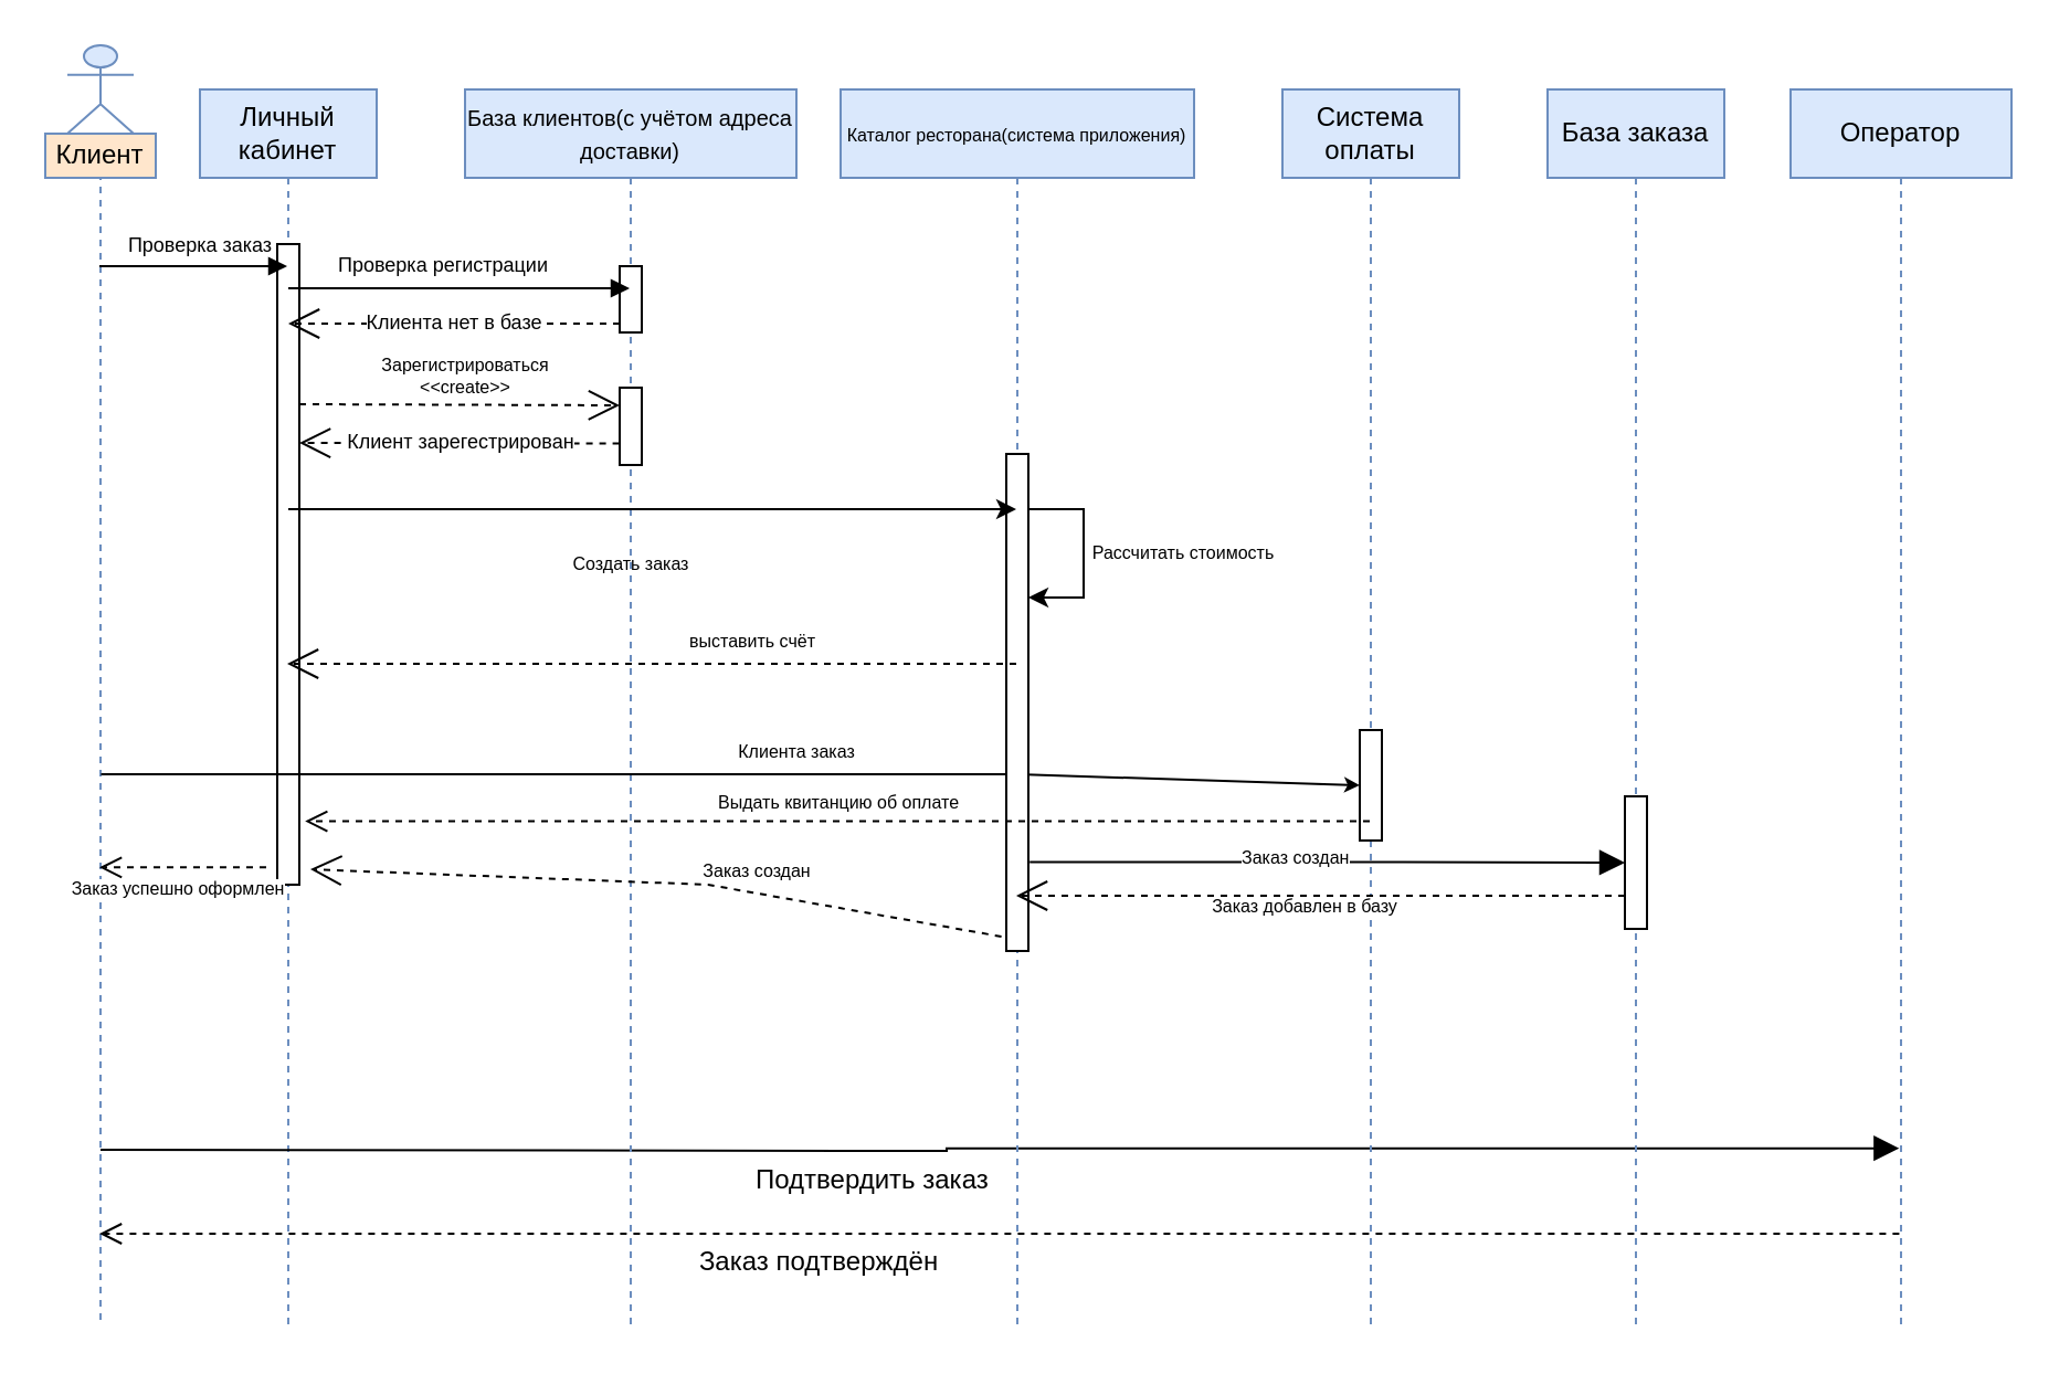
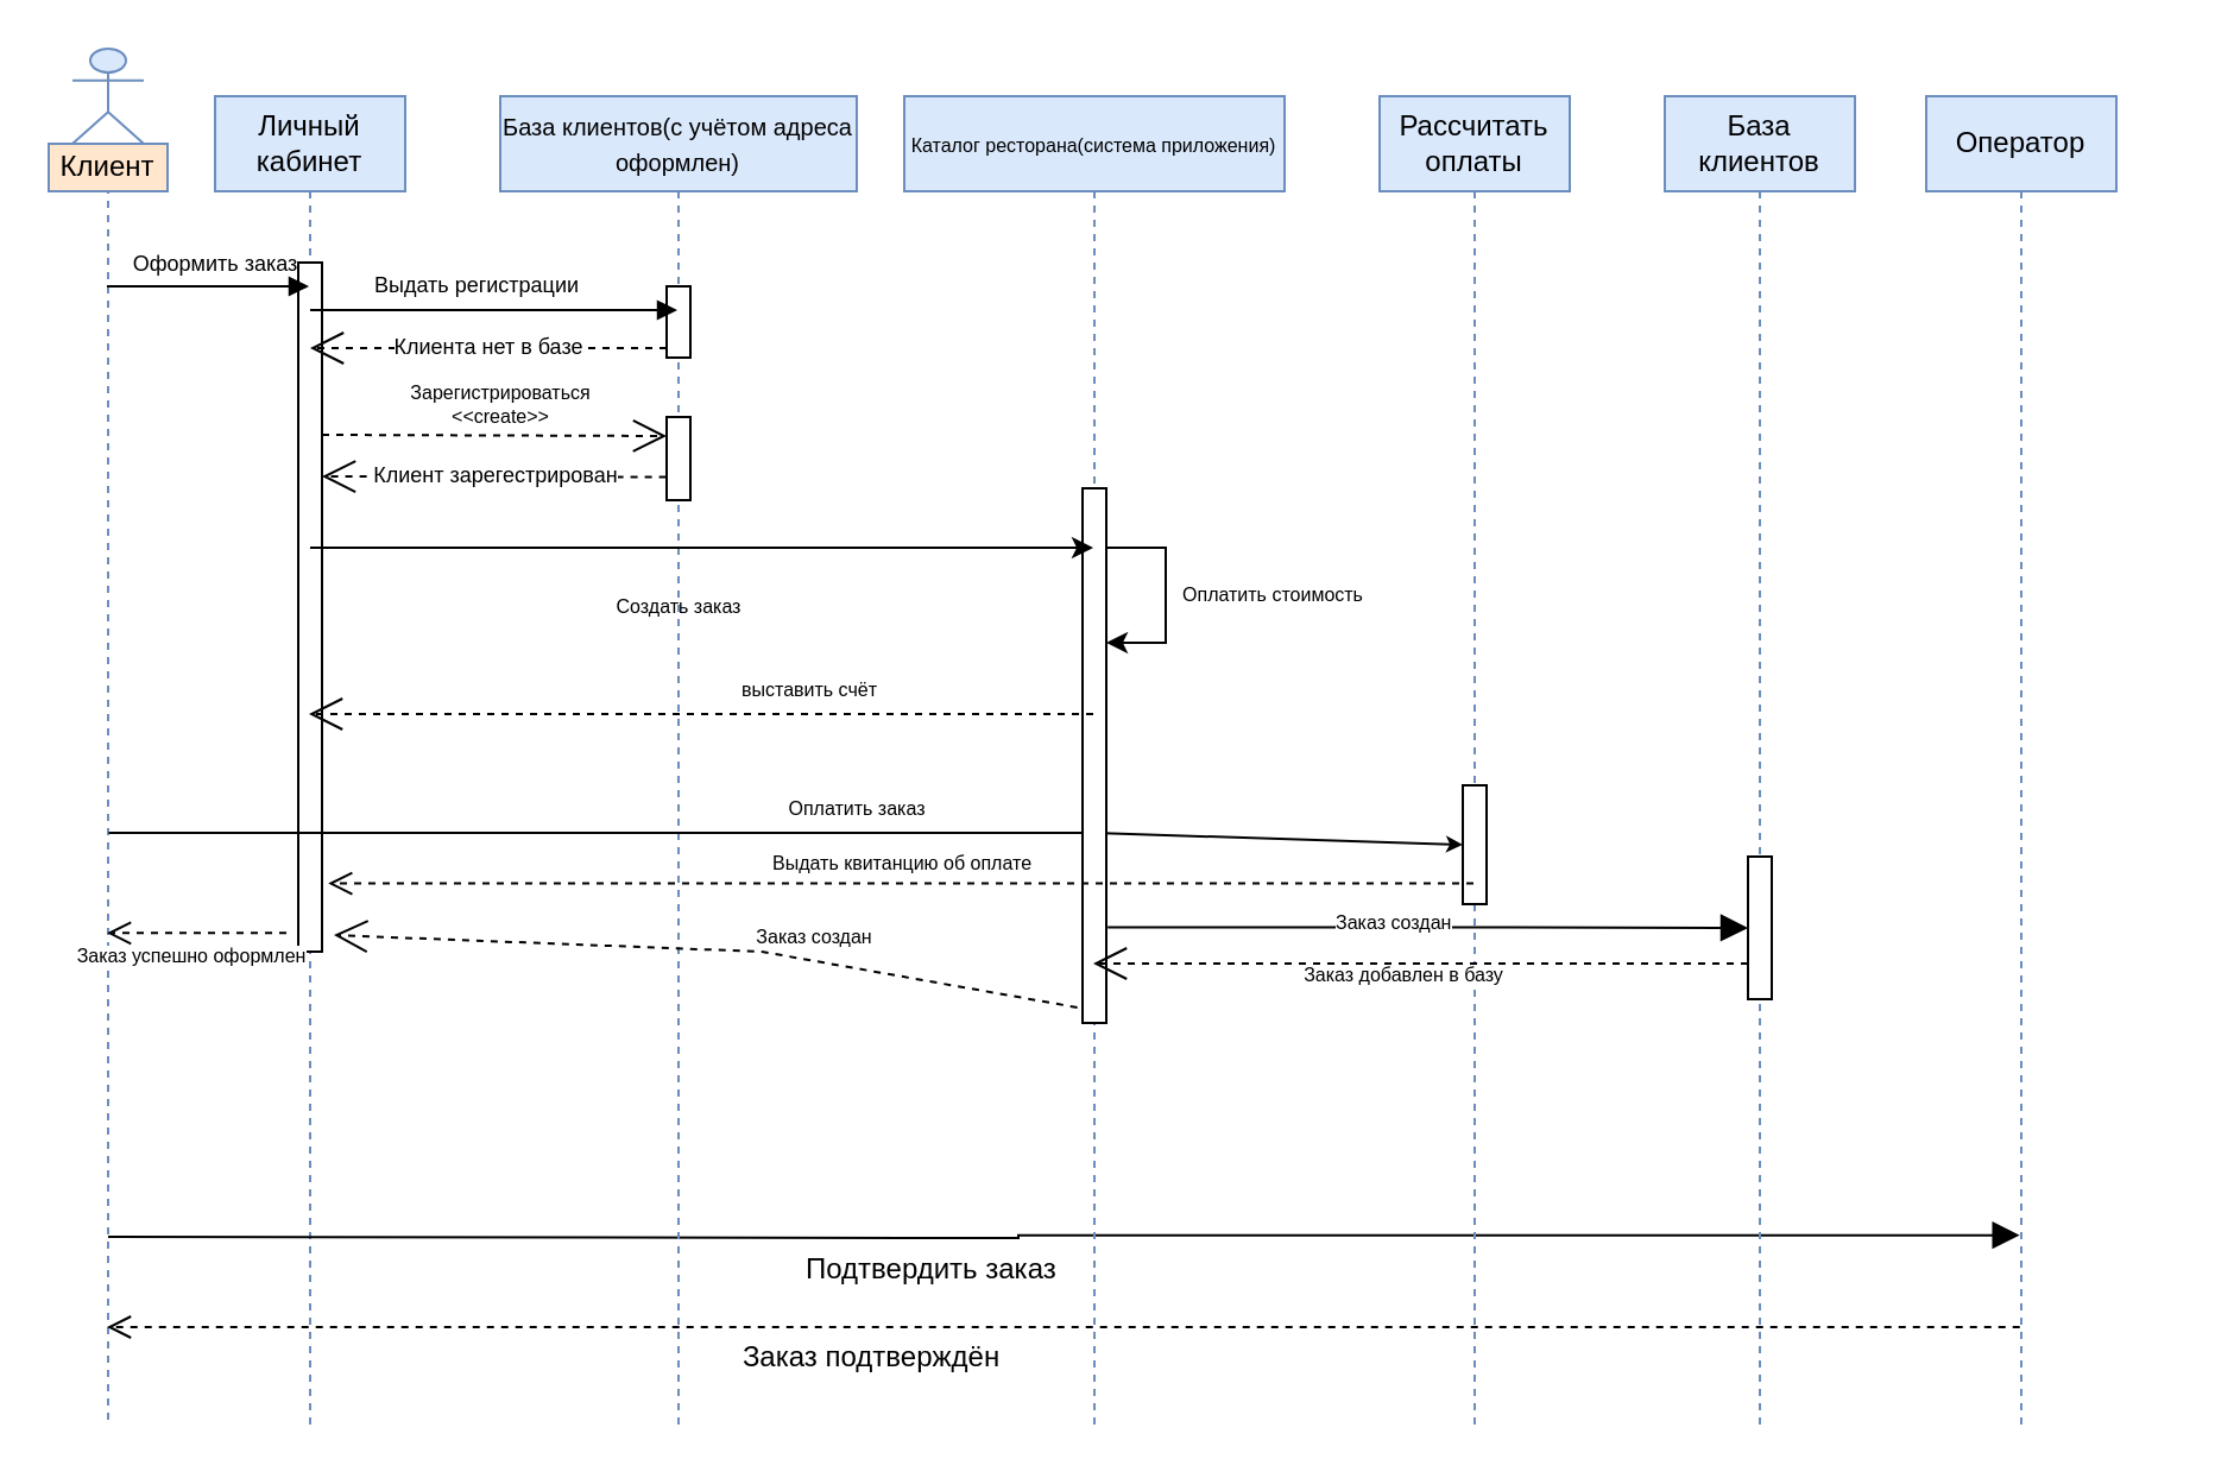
- <mxCell id="8" value="&lt;font style=&quot;font-size: 10px;&quot;&gt;База клиентов(с учётом адреса доставки)&lt;/font&gt;" style="shape=umlLifeline;perimeter=lifelinePerimeter;whiteSpace=wrap;html=1;container=1;collapsible=0;recursiveResize=0;outlineConnect=0;fillColor=#dae8fc;strokeColor=#6c8ebf;" vertex="1" parent="1"><mxGeometry x="210" y="40" width="150" height="560" as="geometry" /></mxCell>
+ <mxCell id="8" value="&lt;font style=&quot;font-size: 10px;&quot;&gt;База клиентов(с учётом адреса оформлен)&lt;/font&gt;" style="shape=umlLifeline;perimeter=lifelinePerimeter;whiteSpace=wrap;html=1;container=1;collapsible=0;recursiveResize=0;outlineConnect=0;fillColor=#dae8fc;strokeColor=#6c8ebf;" vertex="1" parent="1"><mxGeometry x="210" y="40" width="150" height="560" as="geometry" /></mxCell>
- <mxCell id="18" value="Система оплаты" style="shape=umlLifeline;perimeter=lifelinePerimeter;whiteSpace=wrap;html=1;container=1;collapsible=0;recursiveResize=0;outlineConnect=0;fillColor=#dae8fc;strokeColor=#6c8ebf;" vertex="1" parent="1"><mxGeometry x="580" y="40" width="80" height="560" as="geometry" /></mxCell>
+ <mxCell id="18" value="Рассчитать оплаты" style="shape=umlLifeline;perimeter=lifelinePerimeter;whiteSpace=wrap;html=1;container=1;collapsible=0;recursiveResize=0;outlineConnect=0;fillColor=#dae8fc;strokeColor=#6c8ebf;" vertex="1" parent="1"><mxGeometry x="580" y="40" width="80" height="560" as="geometry" /></mxCell>
- <mxCell id="16" value="База заказа" style="shape=umlLifeline;perimeter=lifelinePerimeter;whiteSpace=wrap;html=1;container=1;collapsible=0;recursiveResize=0;outlineConnect=0;fillColor=#dae8fc;strokeColor=#6c8ebf;" vertex="1" parent="1"><mxGeometry x="700" y="40" width="80" height="560" as="geometry" /></mxCell>
+ <mxCell id="16" value="База клиентов" style="shape=umlLifeline;perimeter=lifelinePerimeter;whiteSpace=wrap;html=1;container=1;collapsible=0;recursiveResize=0;outlineConnect=0;fillColor=#dae8fc;strokeColor=#6c8ebf;" vertex="1" parent="1"><mxGeometry x="700" y="40" width="80" height="560" as="geometry" /></mxCell>
- <mxCell id="21" value="&lt;font style=&quot;font-size: 9px;&quot;&gt;Проверка заказ&lt;/font&gt;" style="text;html=1;align=center;verticalAlign=middle;resizable=0;points=[];autosize=1;strokeColor=none;fillColor=none;fontSize=10;" vertex="1" parent="1"><mxGeometry x="45" y="95" width="90" height="30" as="geometry" /></mxCell>
+ <mxCell id="21" value="&lt;font style=&quot;font-size: 9px;&quot;&gt;Оформить заказ&lt;/font&gt;" style="text;html=1;align=center;verticalAlign=middle;resizable=0;points=[];autosize=1;strokeColor=none;fillColor=none;fontSize=10;" vertex="1" parent="1"><mxGeometry x="45" y="95" width="90" height="30" as="geometry" /></mxCell>
- <mxCell id="23" value="Проверка регистрации" style="text;html=1;align=center;verticalAlign=middle;resizable=0;points=[];autosize=1;strokeColor=none;fillColor=none;fontSize=9;" vertex="1" parent="1"><mxGeometry x="140" y="110" width="120" height="20" as="geometry" /></mxCell>
+ <mxCell id="23" value="Выдать регистрации" style="text;html=1;align=center;verticalAlign=middle;resizable=0;points=[];autosize=1;strokeColor=none;fillColor=none;fontSize=9;" vertex="1" parent="1"><mxGeometry x="140" y="110" width="120" height="20" as="geometry" /></mxCell>
- <mxCell id="27" value="Рассчитать стоимость" style="text;html=1;align=center;verticalAlign=middle;resizable=0;points=[];autosize=1;strokeColor=none;fillColor=none;fontSize=8;" vertex="1" parent="1"><mxGeometry x="480" y="240" width="110" height="20" as="geometry" /></mxCell>
+ <mxCell id="27" value="Оплатить стоимость" style="text;html=1;align=center;verticalAlign=middle;resizable=0;points=[];autosize=1;strokeColor=none;fillColor=none;fontSize=8;" vertex="1" parent="1"><mxGeometry x="480" y="240" width="110" height="20" as="geometry" /></mxCell>
- <mxCell id="35" value="Оператор" style="shape=umlLifeline;perimeter=lifelinePerimeter;whiteSpace=wrap;html=1;container=1;collapsible=0;recursiveResize=0;outlineConnect=0;fontSize=12;fillColor=#dae8fc;strokeColor=#6c8ebf;" vertex="1" parent="1"><mxGeometry x="810" y="40" width="100" height="560" as="geometry" /></mxCell>
+ <mxCell id="35" value="Оператор" style="shape=umlLifeline;perimeter=lifelinePerimeter;whiteSpace=wrap;html=1;container=1;collapsible=0;recursiveResize=0;outlineConnect=0;fontSize=12;fillColor=#dae8fc;strokeColor=#6c8ebf;" vertex="1" parent="1"><mxGeometry x="810" y="40" width="80" height="560" as="geometry" /></mxCell>
- <mxCell id="30" value="Клиента заказ" style="text;html=1;align=center;verticalAlign=middle;resizable=0;points=[];autosize=1;strokeColor=none;fillColor=none;fontSize=8;" vertex="1" parent="1"><mxGeometry x="320" y="330" width="80" height="20" as="geometry" /></mxCell>
+ <mxCell id="30" value="Оплатить заказ" style="text;html=1;align=center;verticalAlign=middle;resizable=0;points=[];autosize=1;strokeColor=none;fillColor=none;fontSize=8;" vertex="1" parent="1"><mxGeometry x="320" y="330" width="80" height="20" as="geometry" /></mxCell>
